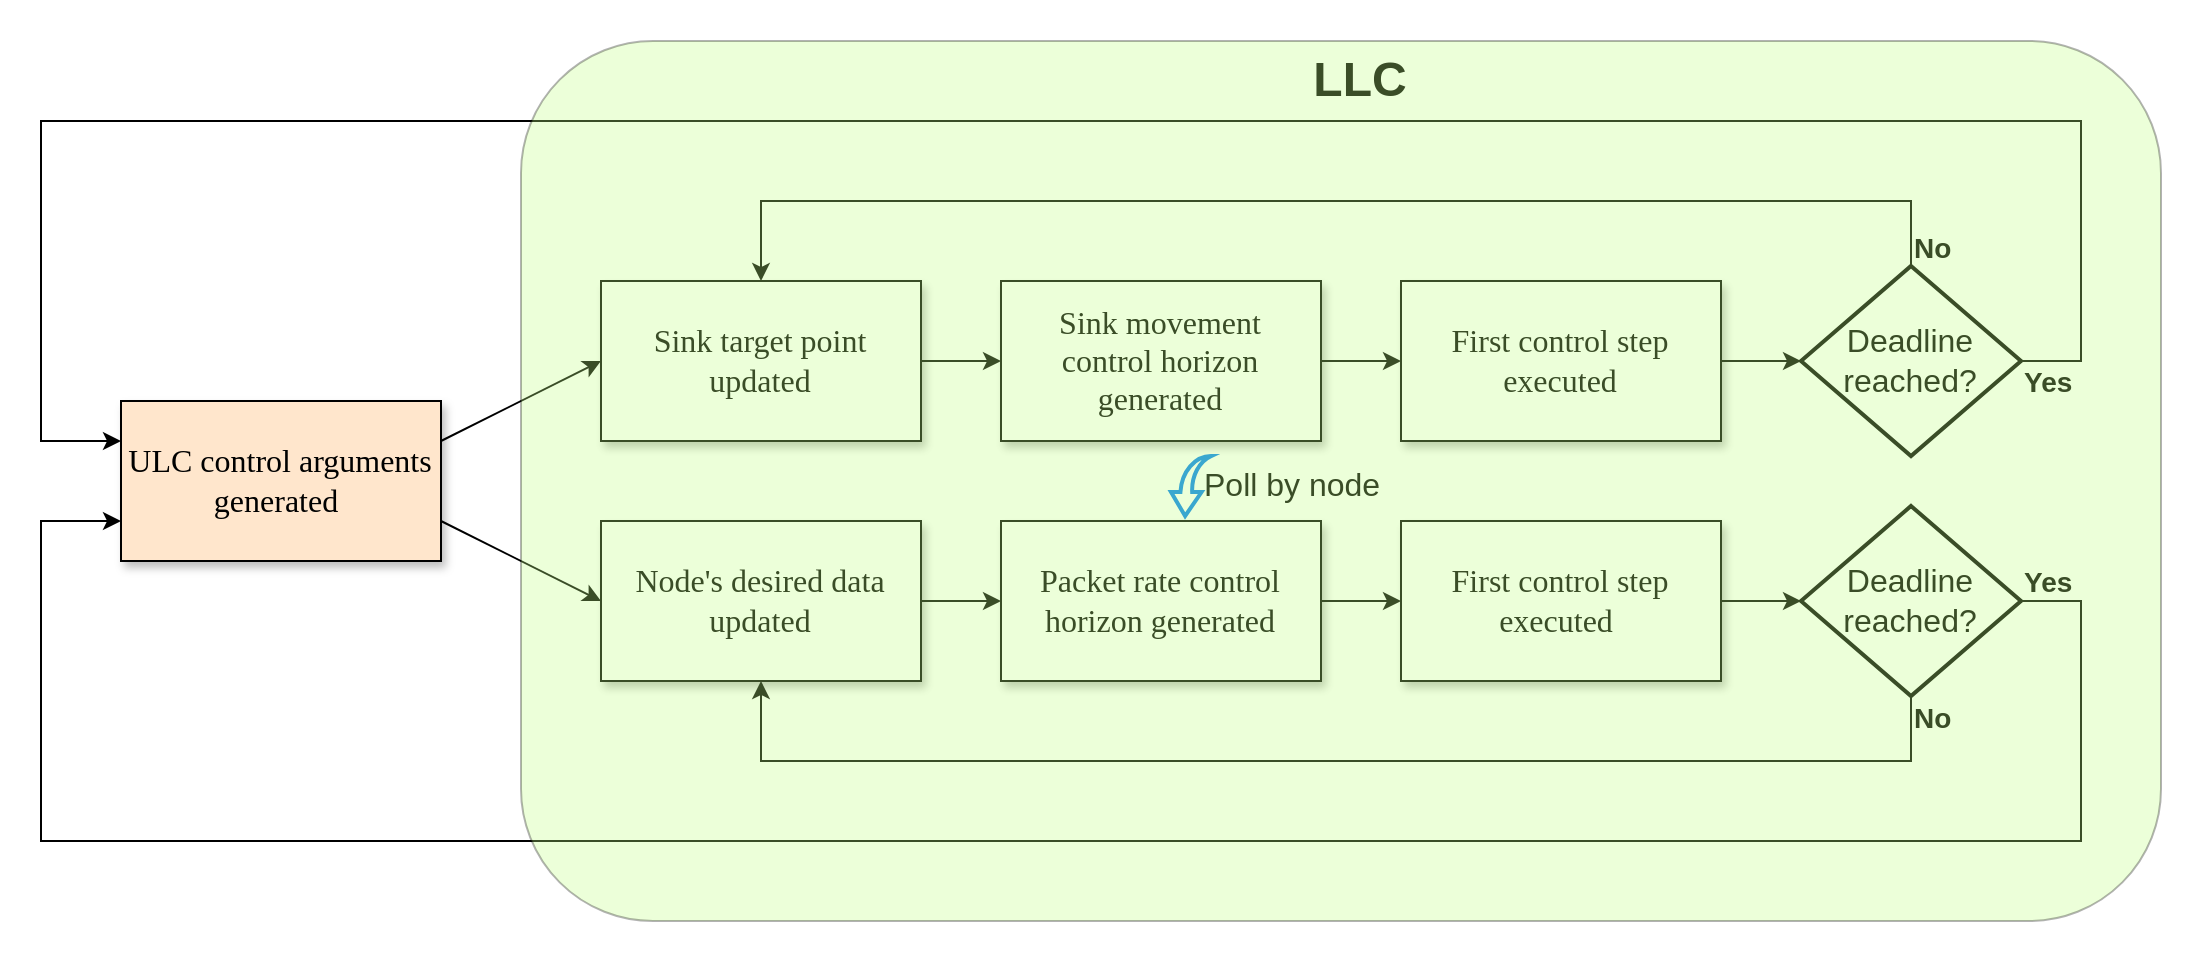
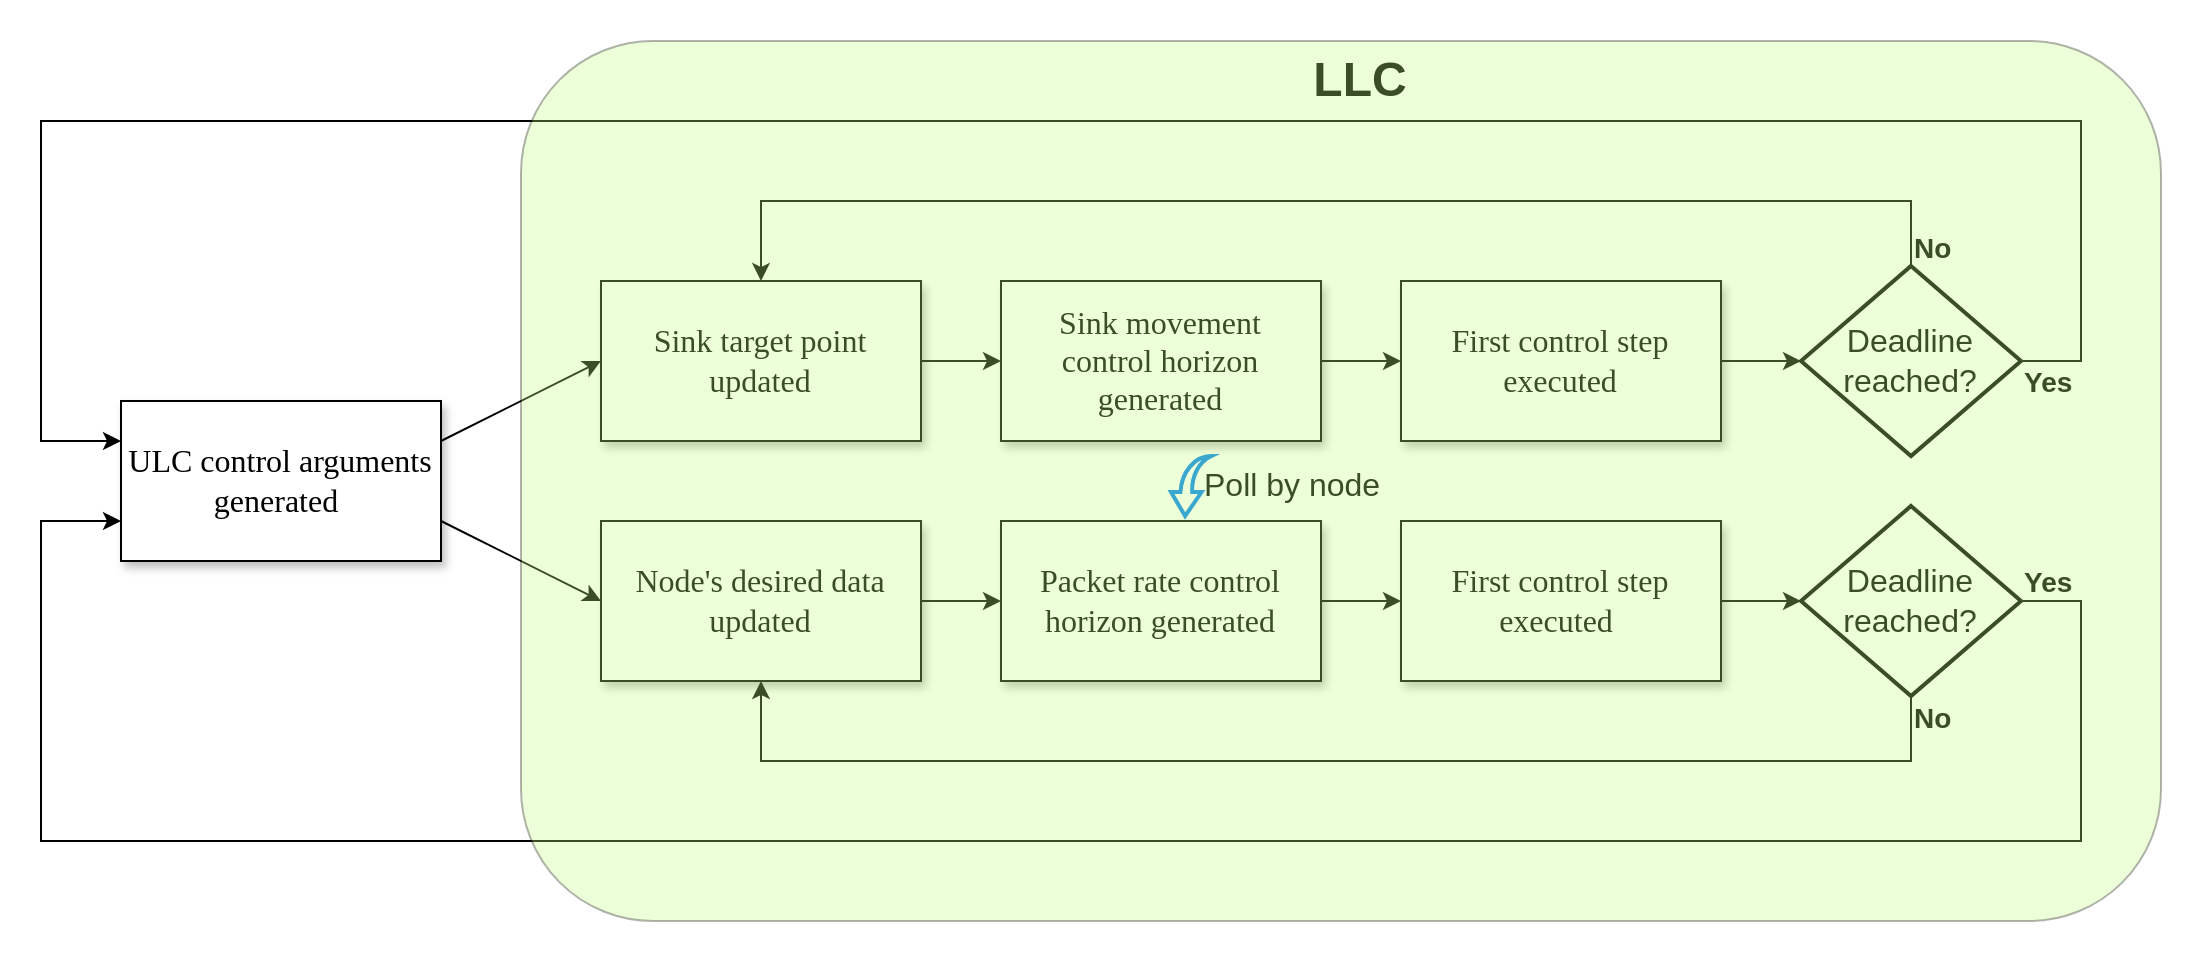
- <mxCell id="3" value="&lt;font size=&quot;3&quot;&gt;ULC control arguments generated&amp;nbsp;&lt;/font&gt;" style="whiteSpace=wrap;html=1;rounded=0;shadow=1;labelBackgroundColor=none;strokeColor=#000000;strokeWidth=1;fillColor=#ffe6cc;fontFamily=Verdana;fontSize=8;fontColor=#000000;align=center;" parent="1" vertex="1"><mxGeometry x="60" y="200" width="160" height="80" as="geometry" /></mxCell>
+ <mxCell id="3" value="&lt;font size=&quot;3&quot;&gt;ULC control arguments generated&amp;nbsp;&lt;/font&gt;" style="whiteSpace=wrap;html=1;rounded=0;shadow=1;labelBackgroundColor=none;strokeColor=#000000;strokeWidth=1;fillColor=#ffffff;fontFamily=Verdana;fontSize=8;fontColor=#000000;align=center;" parent="1" vertex="1"><mxGeometry x="60" y="200" width="160" height="80" as="geometry" /></mxCell>
